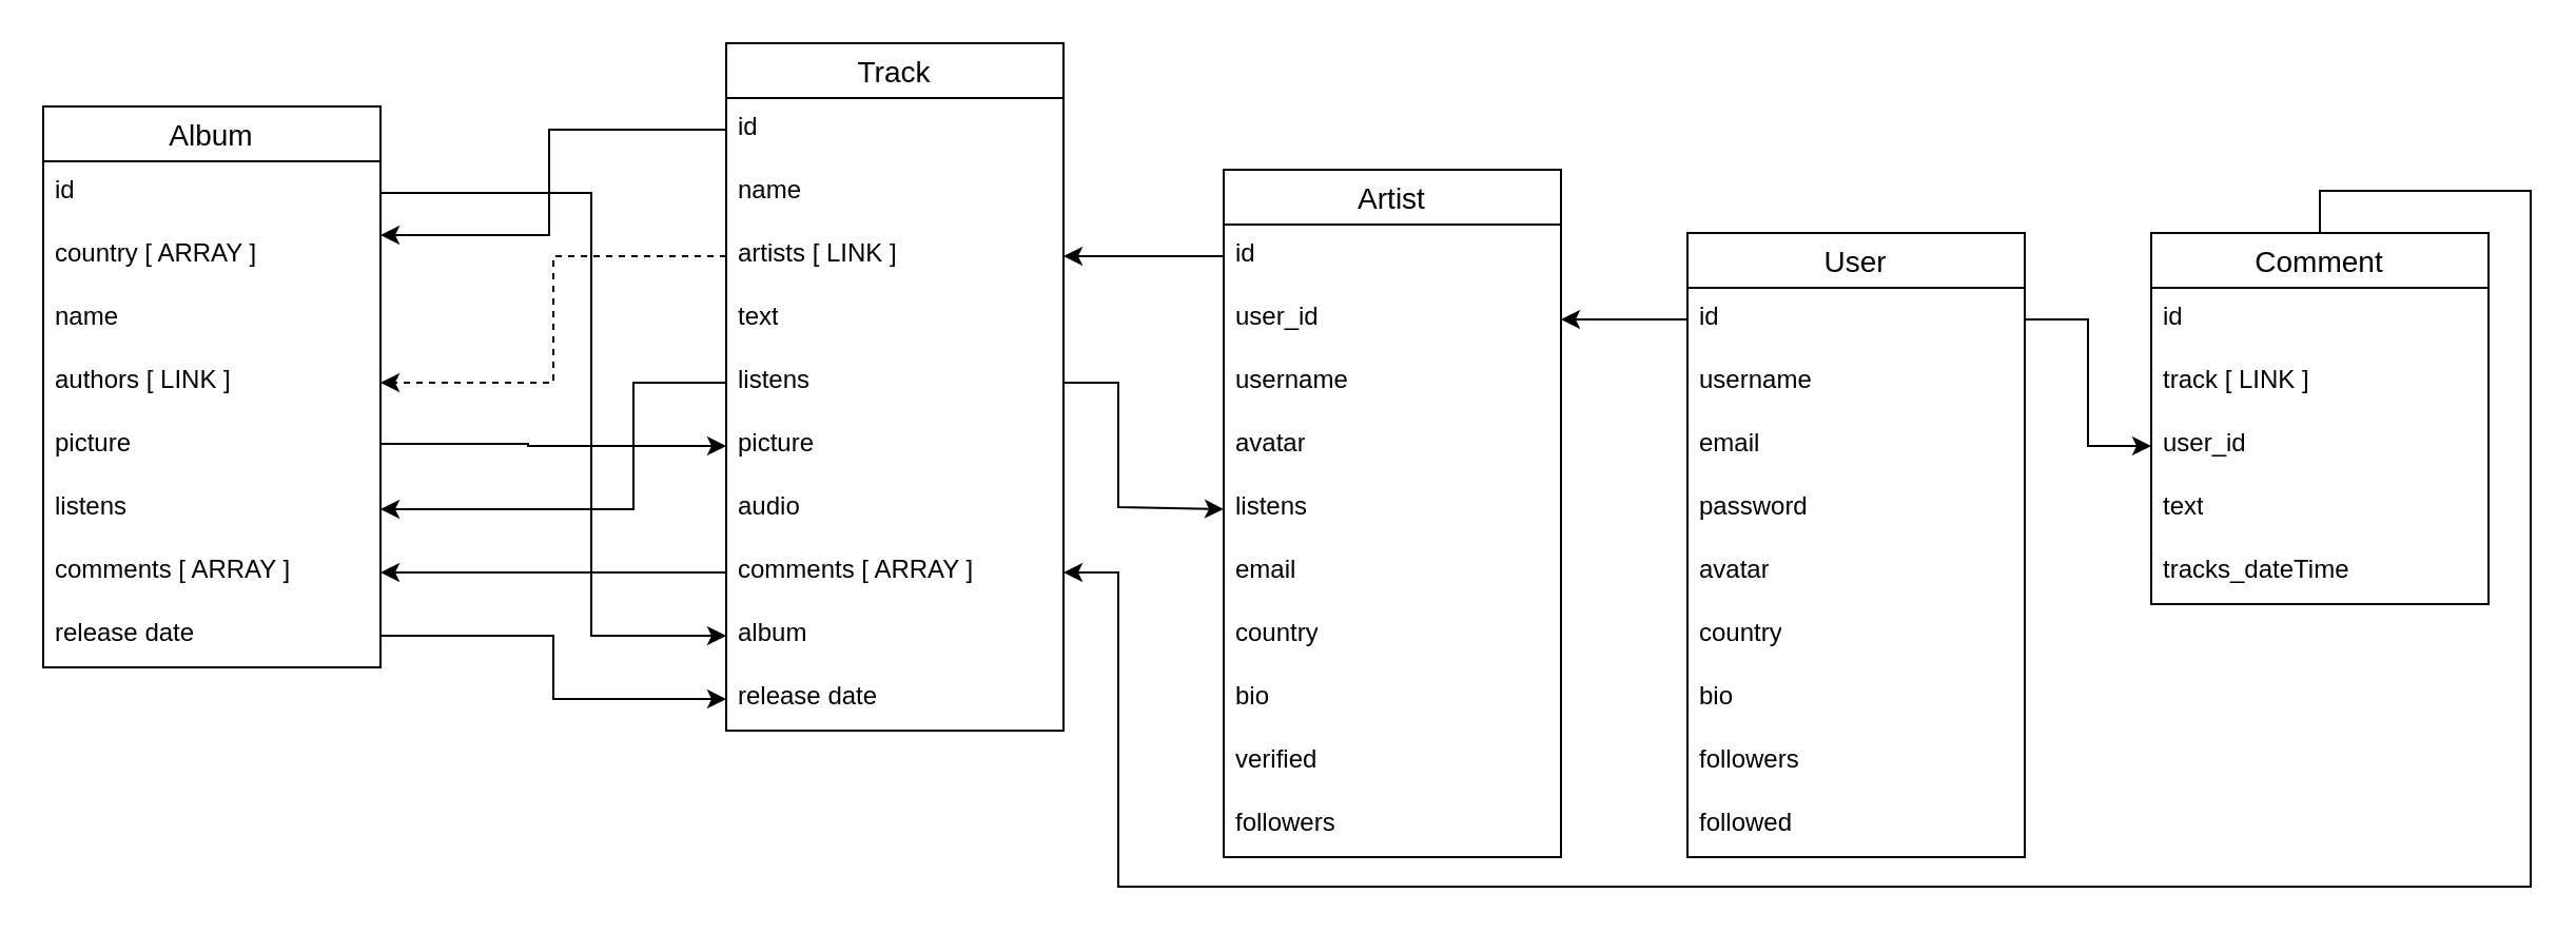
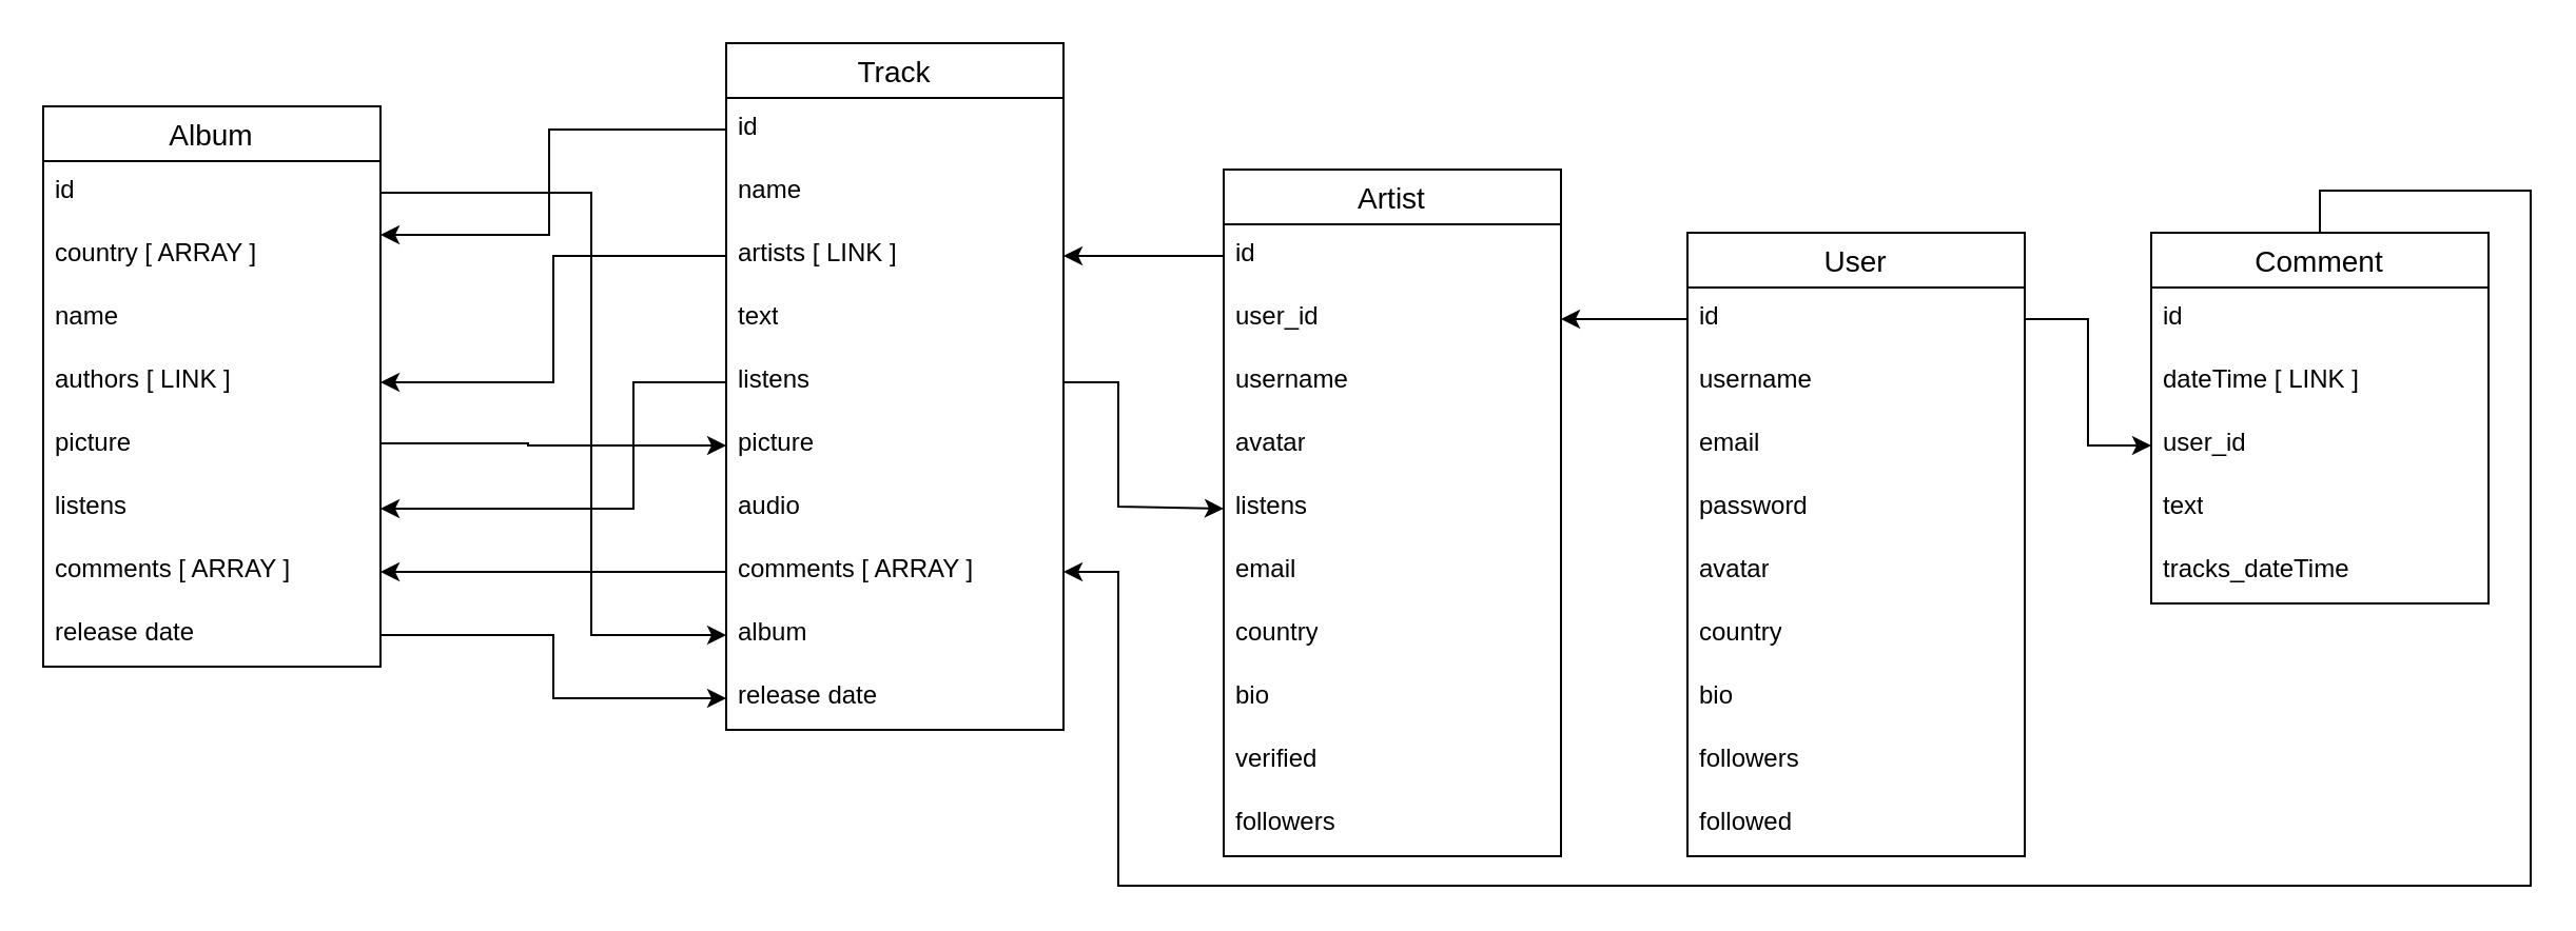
- <mxCell id="52" style="edgeStyle=orthogonalEdgeStyle;rounded=0;orthogonalLoop=1;jettySize=auto;html=1;exitX=0;exitY=0.5;exitDx=0;exitDy=0;dashed=1;" parent="1" source="42" target="7" edge="1"><mxGeometry relative="1" as="geometry" /></mxCell>
+ <mxCell id="52" style="edgeStyle=orthogonalEdgeStyle;rounded=0;orthogonalLoop=1;jettySize=auto;html=1;exitX=0;exitY=0.5;exitDx=0;exitDy=0;" parent="1" source="42" target="7" edge="1"><mxGeometry relative="1" as="geometry" /></mxCell>
- <mxCell id="14" value="track [ LINK ]" style="text;strokeColor=none;fillColor=none;spacingLeft=4;spacingRight=4;overflow=hidden;rotatable=0;points=[[0,0.5],[1,0.5]];portConstraint=eastwest;fontSize=12;whiteSpace=wrap;html=1;" parent="12" vertex="1"><mxGeometry y="56" width="160" height="30" as="geometry" /></mxCell>
+ <mxCell id="14" value="dateTime [ LINK ]" style="text;strokeColor=none;fillColor=none;spacingLeft=4;spacingRight=4;overflow=hidden;rotatable=0;points=[[0,0.5],[1,0.5]];portConstraint=eastwest;fontSize=12;whiteSpace=wrap;html=1;" parent="12" vertex="1"><mxGeometry y="56" width="160" height="30" as="geometry" /></mxCell>
